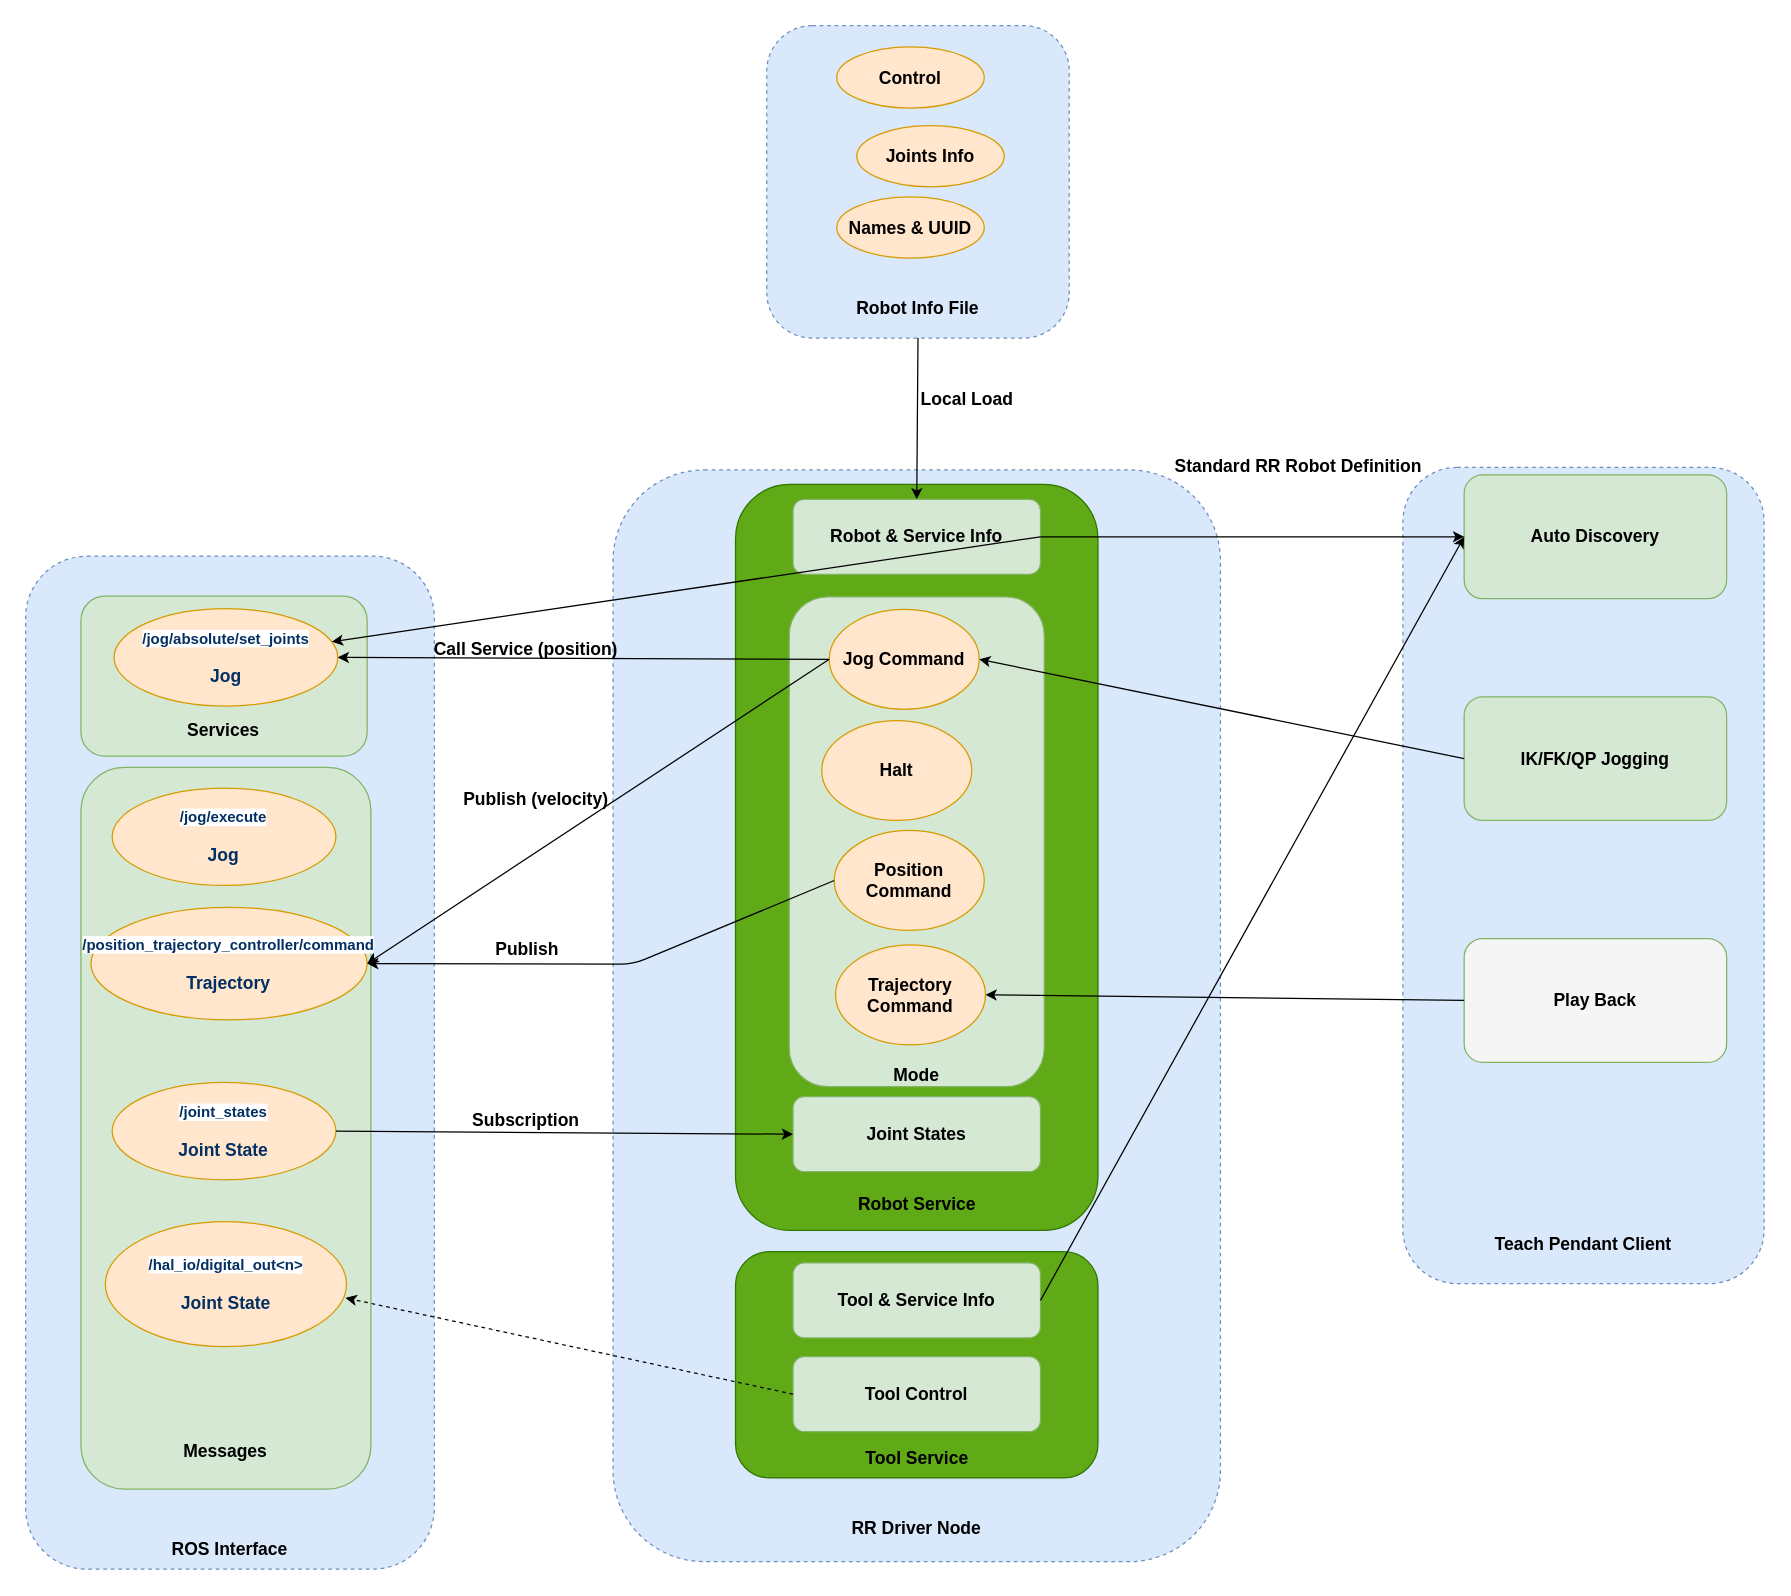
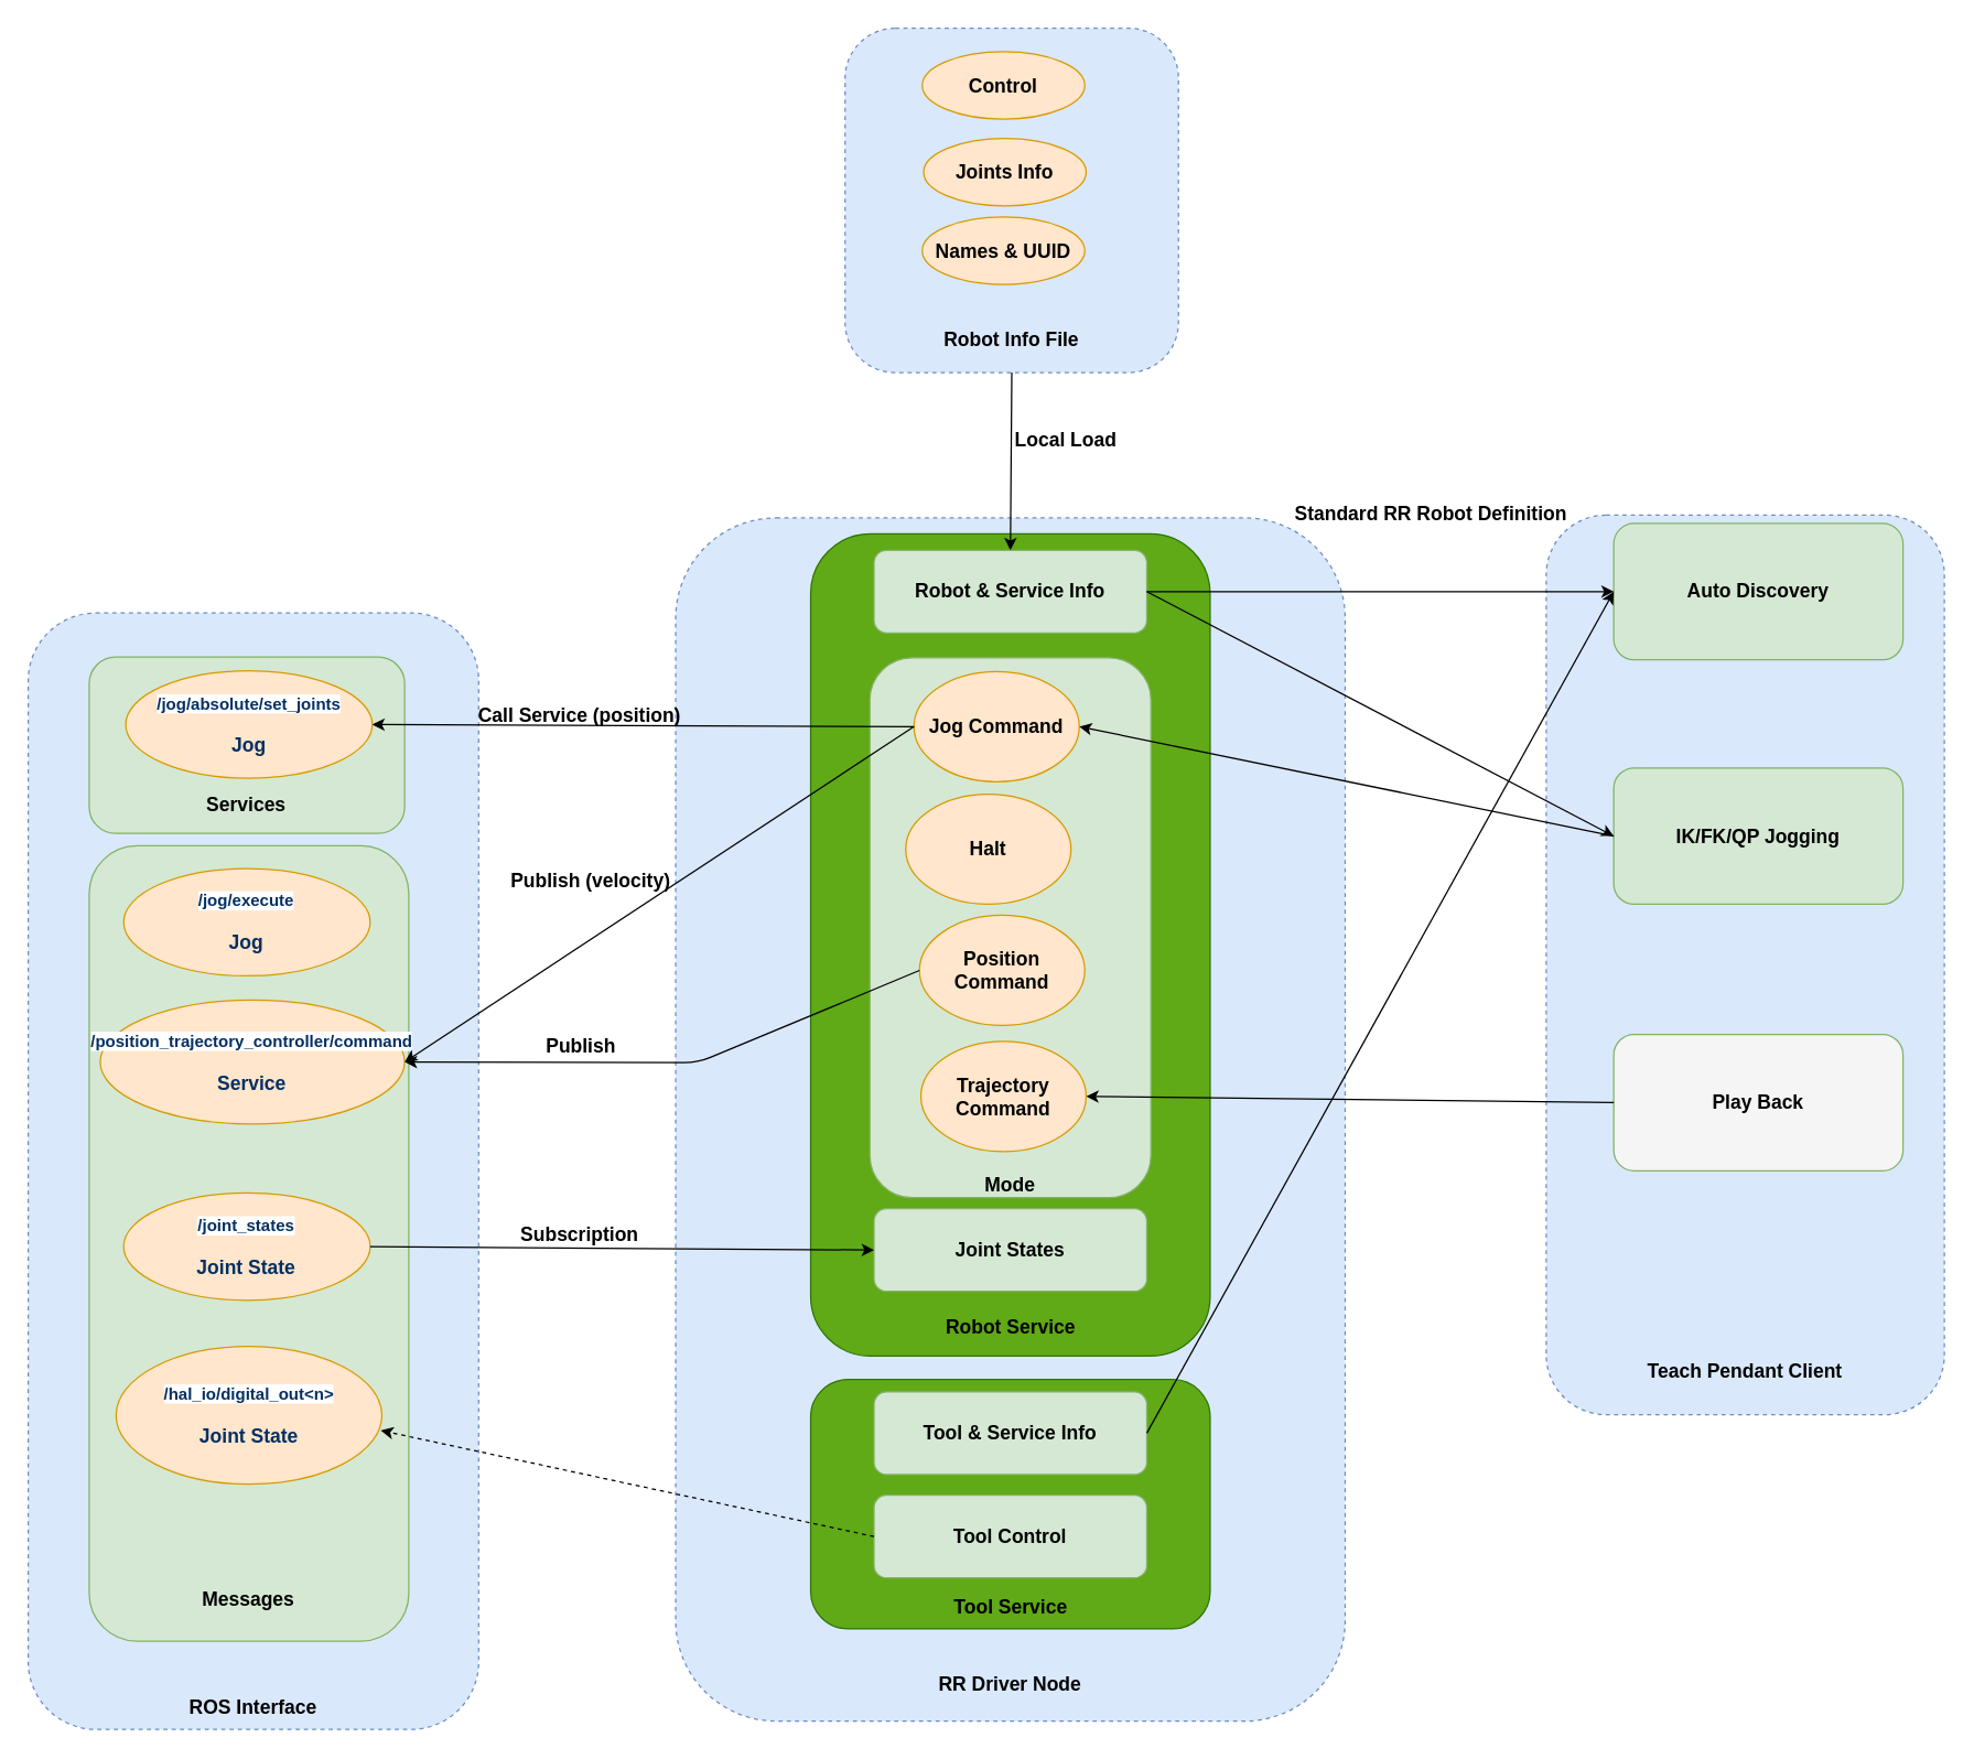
- <mxCell id="12" value="&lt;font style=&quot;font-size: 14px&quot;&gt;Joints Info&lt;/font&gt;" style="ellipse;whiteSpace=wrap;html=1;fillColor=#ffe6cc;strokeColor=#d79b00;fontStyle=1" parent="1" vertex="1"><mxGeometry x="685" y="100" width="118" height="49" as="geometry" /></mxCell>
+ <mxCell id="12" value="&lt;font style=&quot;font-size: 14px&quot;&gt;Joints Info&lt;/font&gt;" style="ellipse;whiteSpace=wrap;html=1;fillColor=#ffe6cc;strokeColor=#d79b00;fontStyle=1" parent="1" vertex="1"><mxGeometry x="670" y="100" width="118" height="49" as="geometry" /></mxCell>
- <mxCell id="34" value="" style="endArrow=classic;html=1;exitX=1;exitY=0.5;exitDx=0;exitDy=0;fontStyle=1;" parent="1" source="15" target="7" edge="1"><mxGeometry width="50" height="50" relative="1" as="geometry"><mxPoint x="984" y="697" as="sourcePoint" /><mxPoint x="1034" y="647" as="targetPoint" /></mxGeometry></mxCell>
+ <mxCell id="34" value="" style="endArrow=classic;html=1;exitX=1;exitY=0.5;exitDx=0;exitDy=0;entryX=0;entryY=0.5;entryDx=0;entryDy=0;fontStyle=1" parent="1" source="15" target="33" edge="1"><mxGeometry width="50" height="50" relative="1" as="geometry"><mxPoint x="984" y="697" as="sourcePoint" /><mxPoint x="1034" y="647" as="targetPoint" /></mxGeometry></mxCell>
- <mxCell id="9" value="&lt;span style=&quot;color: rgb(3 , 47 , 98) ; font-family: , &amp;#34;consolas&amp;#34; , &amp;#34;liberation mono&amp;#34; , &amp;#34;menlo&amp;#34; , monospace ; background-color: rgb(255 , 255 , 255)&quot;&gt;/position_trajectory_controller/command&lt;/span&gt;&lt;span style=&quot;color: rgb(3 , 47 , 98)&quot;&gt;&lt;br&gt;&lt;br&gt;&lt;font style=&quot;font-size: 14px&quot;&gt;Trajectory&lt;/font&gt;&lt;br&gt;&lt;/span&gt;" style="ellipse;whiteSpace=wrap;html=1;fillColor=#ffe6cc;strokeColor=#d79b00;fontStyle=1" parent="1" vertex="1"><mxGeometry x="72.25" y="725.5" width="221" height="90" as="geometry" /></mxCell>
+ <mxCell id="9" value="&lt;span style=&quot;color: rgb(3 , 47 , 98) ; font-family: , &amp;#34;consolas&amp;#34; , &amp;#34;liberation mono&amp;#34; , &amp;#34;menlo&amp;#34; , monospace ; background-color: rgb(255 , 255 , 255)&quot;&gt;/position_trajectory_controller/command&lt;/span&gt;&lt;span style=&quot;color: rgb(3 , 47 , 98)&quot;&gt;&lt;br&gt;&lt;br&gt;&lt;font style=&quot;font-size: 14px&quot;&gt;Service&lt;/font&gt;&lt;br&gt;&lt;/span&gt;" style="ellipse;whiteSpace=wrap;html=1;fillColor=#ffe6cc;strokeColor=#d79b00;fontStyle=1" parent="1" vertex="1"><mxGeometry x="72.25" y="725.5" width="221" height="90" as="geometry" /></mxCell>
